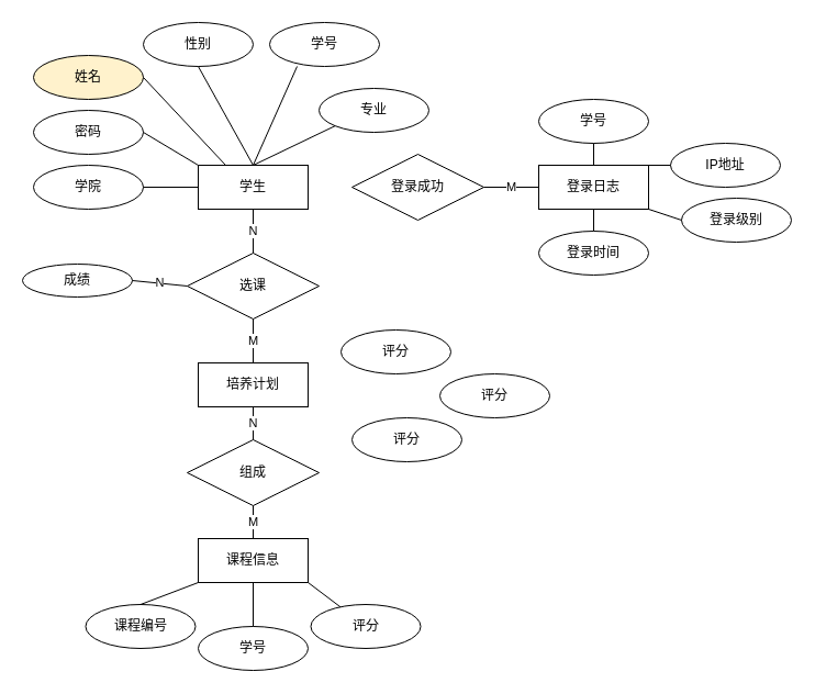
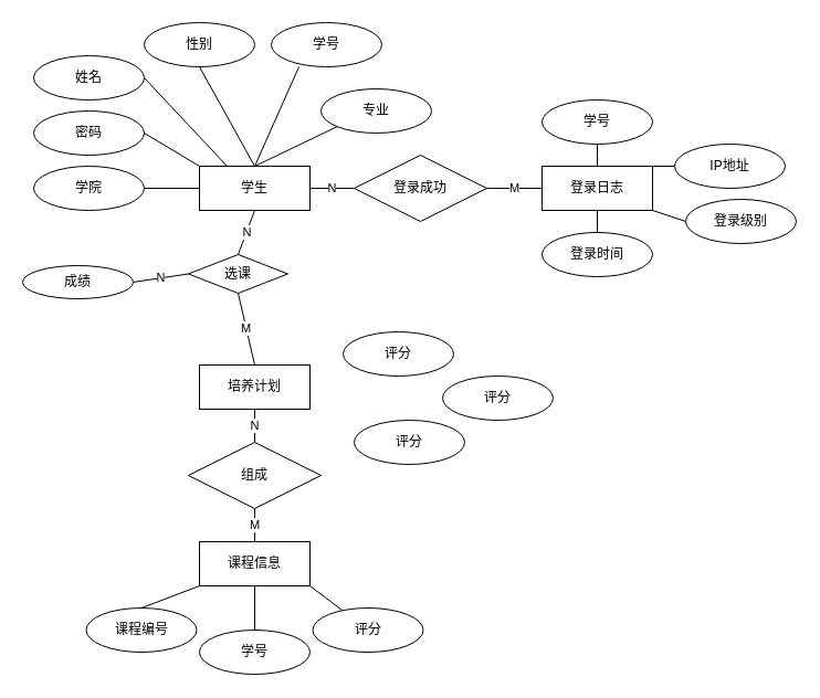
- <mxCell id="7" value="姓名" style="ellipse;whiteSpace=wrap;html=1;align=center;fillColor=#fff2cc;" vertex="1" parent="1"><mxGeometry x="30" y="50" width="100" height="40" as="geometry" /></mxCell>
+ <mxCell id="7" value="姓名" style="ellipse;whiteSpace=wrap;html=1;align=center;" vertex="1" parent="1"><mxGeometry x="30" y="50" width="100" height="40" as="geometry" /></mxCell>
+ <mxCell id="31" value="N" style="endArrow=none;html=1;rounded=0;exitX=1;exitY=0.5;exitDx=0;exitDy=0;entryX=0;entryY=0.5;entryDx=0;entryDy=0;" edge="1" parent="1" source="4" target="30"><mxGeometry relative="1" as="geometry"><mxPoint x="240" y="160" as="sourcePoint" /><mxPoint x="315" y="170" as="targetPoint" /></mxGeometry></mxCell>
- <mxCell id="10" value="选课" style="shape=rhombus;perimeter=rhombusPerimeter;whiteSpace=wrap;html=1;align=center;" vertex="1" parent="1"><mxGeometry x="170" y="230" width="120" height="60" as="geometry" /></mxCell>
+ <mxCell id="10" value="选课" style="shape=rhombus;perimeter=rhombusPerimeter;whiteSpace=wrap;html=1;align=center;" vertex="1" parent="1"><mxGeometry x="170" y="230" width="90" height="35" as="geometry" /></mxCell>
